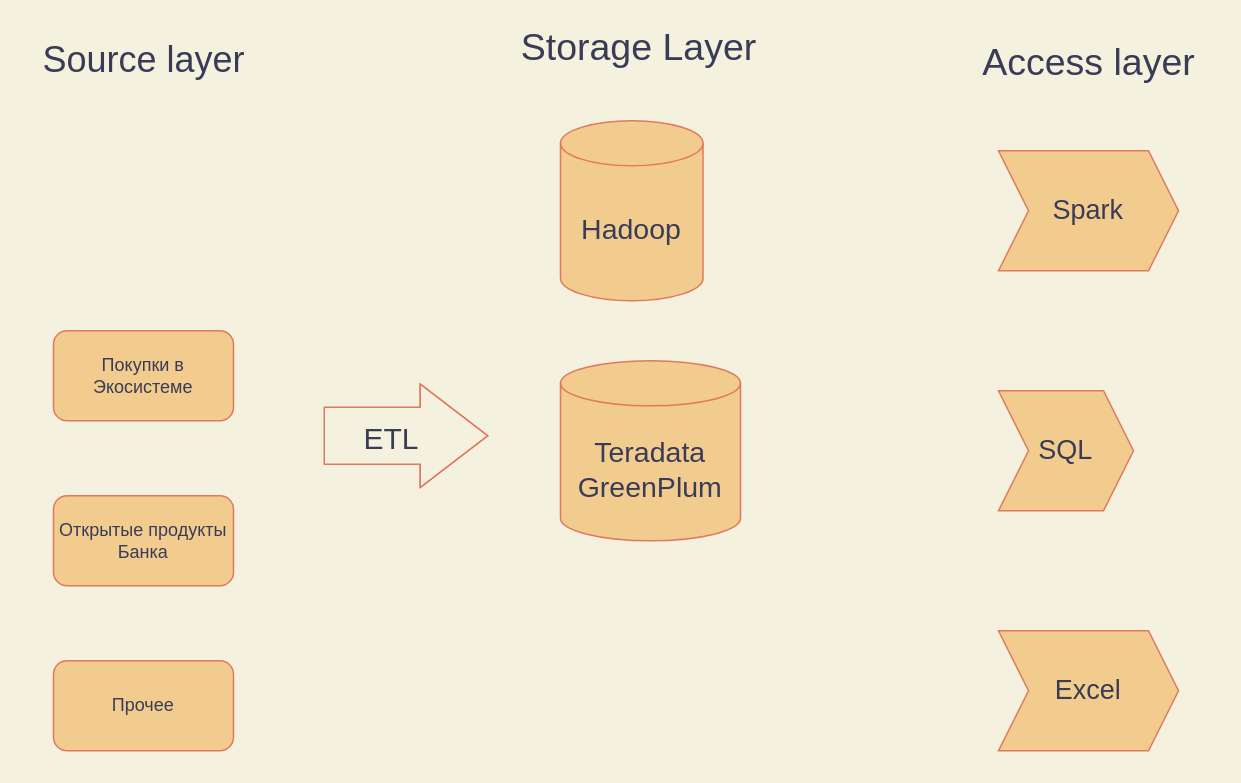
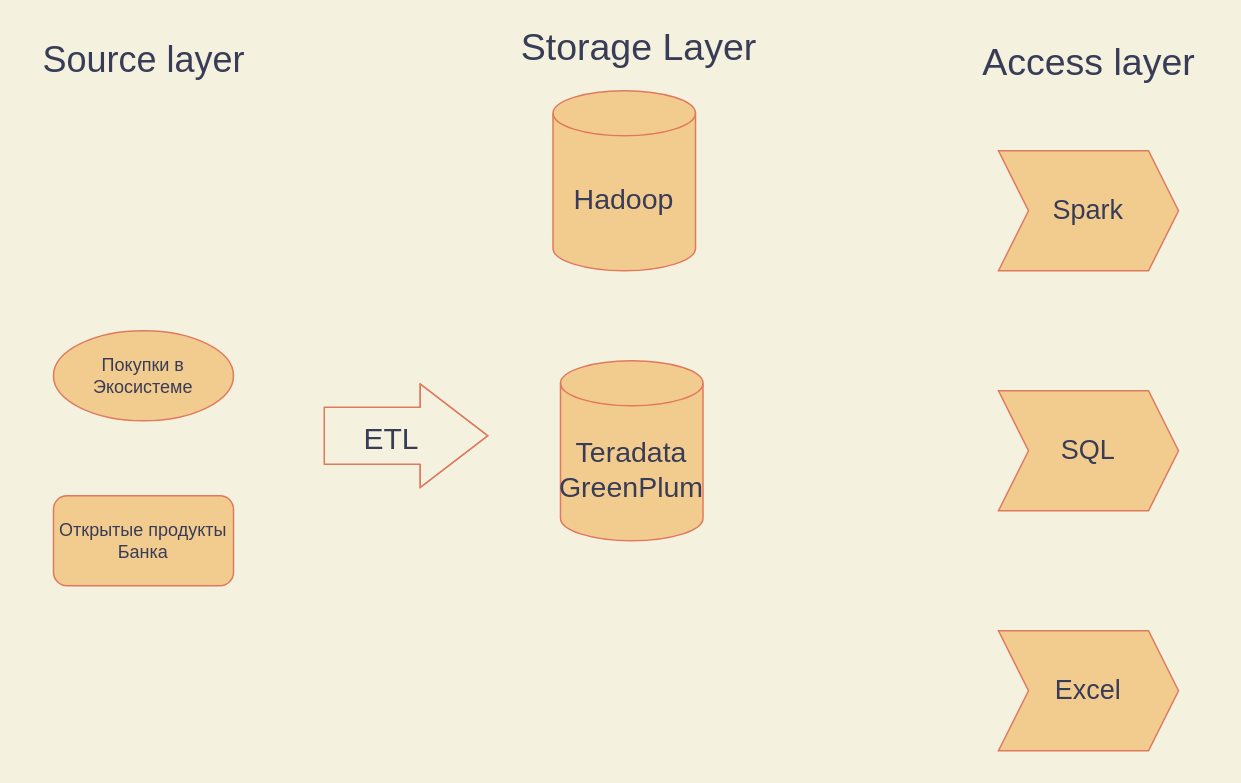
- <mxCell id="10" value="&lt;font style=&quot;font-size: 19px&quot;&gt;Hadoop&lt;/font&gt;" style="shape=cylinder3;whiteSpace=wrap;html=1;boundedLbl=1;backgroundOutline=1;size=15;fillColor=#F2CC8F;strokeColor=#E07A5F;fontColor=#393C56;" vertex="1" parent="1"><mxGeometry x="373" y="80" width="95" height="120" as="geometry" /></mxCell>
+ <mxCell id="10" value="&lt;font style=&quot;font-size: 19px&quot;&gt;Hadoop&lt;/font&gt;" style="shape=cylinder3;whiteSpace=wrap;html=1;boundedLbl=1;backgroundOutline=1;size=15;fillColor=#F2CC8F;strokeColor=#E07A5F;fontColor=#393C56;" vertex="1" parent="1"><mxGeometry x="368" y="60" width="95" height="120" as="geometry" /></mxCell>
- <mxCell id="2" value="Покупки в Экосистеме" style="rounded=1;whiteSpace=wrap;html=1;fillColor=#F2CC8F;strokeColor=#E07A5F;fontColor=#393C56;" vertex="1" parent="1"><mxGeometry x="35" y="220" width="120" height="60" as="geometry" /></mxCell>
+ <mxCell id="2" value="Покупки в Экосистеме" style="ellipse;whiteSpace=wrap;html=1;fillColor=#F2CC8F;strokeColor=#E07A5F;fontColor=#393C56;" vertex="1" parent="1"><mxGeometry x="35" y="220" width="120" height="60" as="geometry" /></mxCell>
- <mxCell id="11" value="&lt;font style=&quot;font-size: 19px&quot;&gt;Teradata&lt;br&gt;GreenPlum&lt;br&gt;&lt;/font&gt;" style="shape=cylinder3;whiteSpace=wrap;html=1;boundedLbl=1;backgroundOutline=1;size=15;fillColor=#F2CC8F;strokeColor=#E07A5F;fontColor=#393C56;" vertex="1" parent="1"><mxGeometry x="373" y="240" width="120" height="120" as="geometry" /></mxCell>
+ <mxCell id="11" value="&lt;font style=&quot;font-size: 19px&quot;&gt;Teradata&lt;br&gt;GreenPlum&lt;br&gt;&lt;/font&gt;" style="shape=cylinder3;whiteSpace=wrap;html=1;boundedLbl=1;backgroundOutline=1;size=15;fillColor=#F2CC8F;strokeColor=#E07A5F;fontColor=#393C56;" vertex="1" parent="1"><mxGeometry x="373" y="240" width="95" height="120" as="geometry" /></mxCell>
- <mxCell id="13" value="&lt;font style=&quot;font-size: 18px&quot;&gt;SQL&lt;/font&gt;" style="shape=step;perimeter=stepPerimeter;whiteSpace=wrap;html=1;fixedSize=1;fillColor=#F2CC8F;strokeColor=#E07A5F;fontColor=#393C56;" vertex="1" parent="1"><mxGeometry x="665" y="260" width="90" height="80" as="geometry" /></mxCell>
+ <mxCell id="13" value="&lt;font style=&quot;font-size: 18px&quot;&gt;SQL&lt;/font&gt;" style="shape=step;perimeter=stepPerimeter;whiteSpace=wrap;html=1;fixedSize=1;fillColor=#F2CC8F;strokeColor=#E07A5F;fontColor=#393C56;" vertex="1" parent="1"><mxGeometry x="665" y="260" width="120" height="80" as="geometry" /></mxCell>
- <mxCell id="7" value="Прочее" style="rounded=1;whiteSpace=wrap;html=1;fillColor=#F2CC8F;strokeColor=#E07A5F;fontColor=#393C56;" vertex="1" parent="1"><mxGeometry x="35" y="440" width="120" height="60" as="geometry" /></mxCell>
